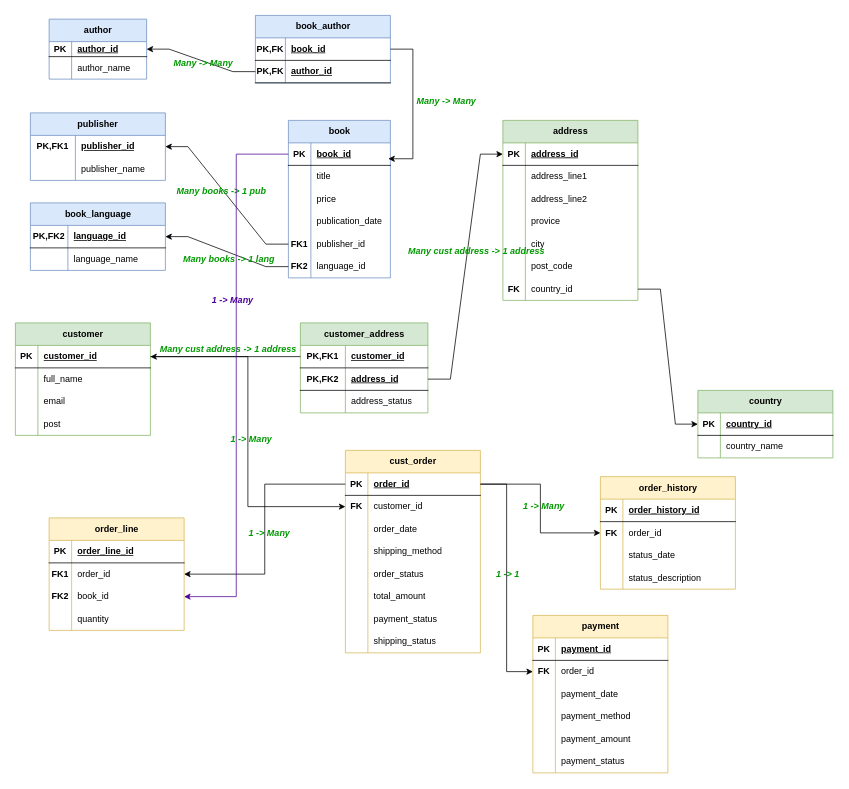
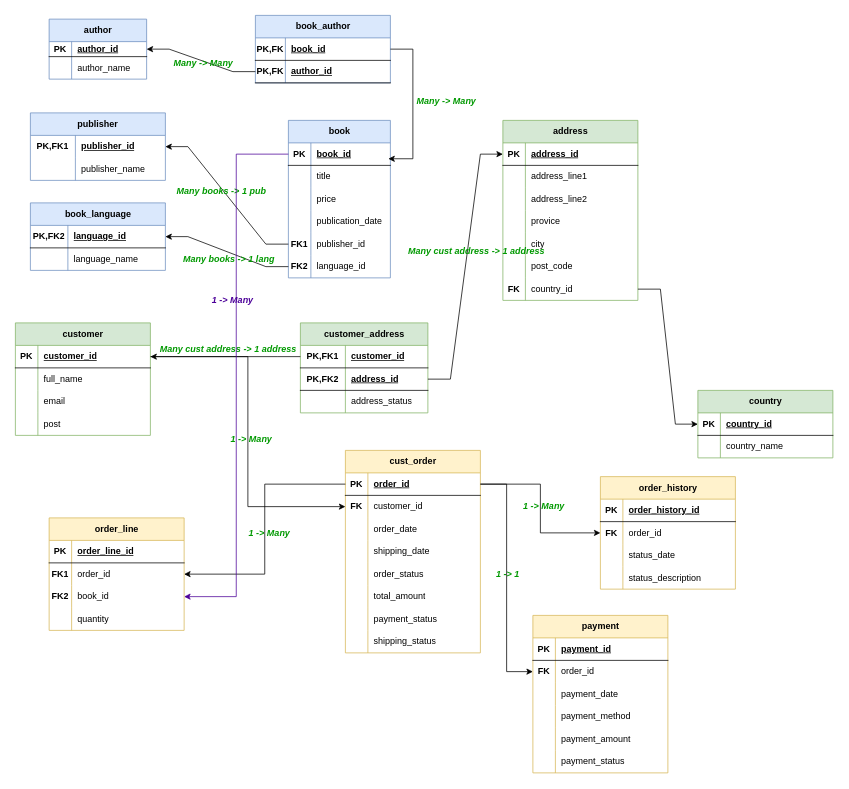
- <mxCell id="128" value="shipping_method" style="shape=partialRectangle;connectable=0;fillColor=none;top=0;left=0;bottom=0;right=0;align=left;spacingLeft=6;overflow=hidden;whiteSpace=wrap;html=1;" vertex="1" parent="126"><mxGeometry x="30" width="150" height="30" as="geometry"><mxRectangle width="150" height="30" as="alternateBounds" /></mxGeometry></mxCell>
+ <mxCell id="128" value="shipping_date" style="shape=partialRectangle;connectable=0;fillColor=none;top=0;left=0;bottom=0;right=0;align=left;spacingLeft=6;overflow=hidden;whiteSpace=wrap;html=1;" vertex="1" parent="126"><mxGeometry x="30" width="150" height="30" as="geometry"><mxRectangle width="150" height="30" as="alternateBounds" /></mxGeometry></mxCell>
